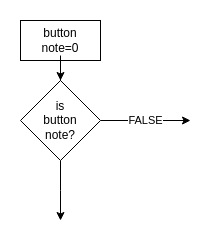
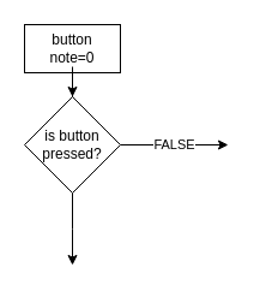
- <mxCell id="10" value="is button note?" style="text;strokeColor=none;align=center;fillColor=none;html=1;verticalAlign=middle;whiteSpace=wrap;rounded=0;" vertex="1" parent="1"><mxGeometry x="40" y="100" width="40" height="40" as="geometry" /></mxCell>
+ <mxCell id="10" value="is button pressed?" style="text;strokeColor=none;align=center;fillColor=none;html=1;verticalAlign=middle;whiteSpace=wrap;rounded=0;" vertex="1" parent="1"><mxGeometry x="40" y="100" width="40" height="40" as="geometry" /></mxCell>
